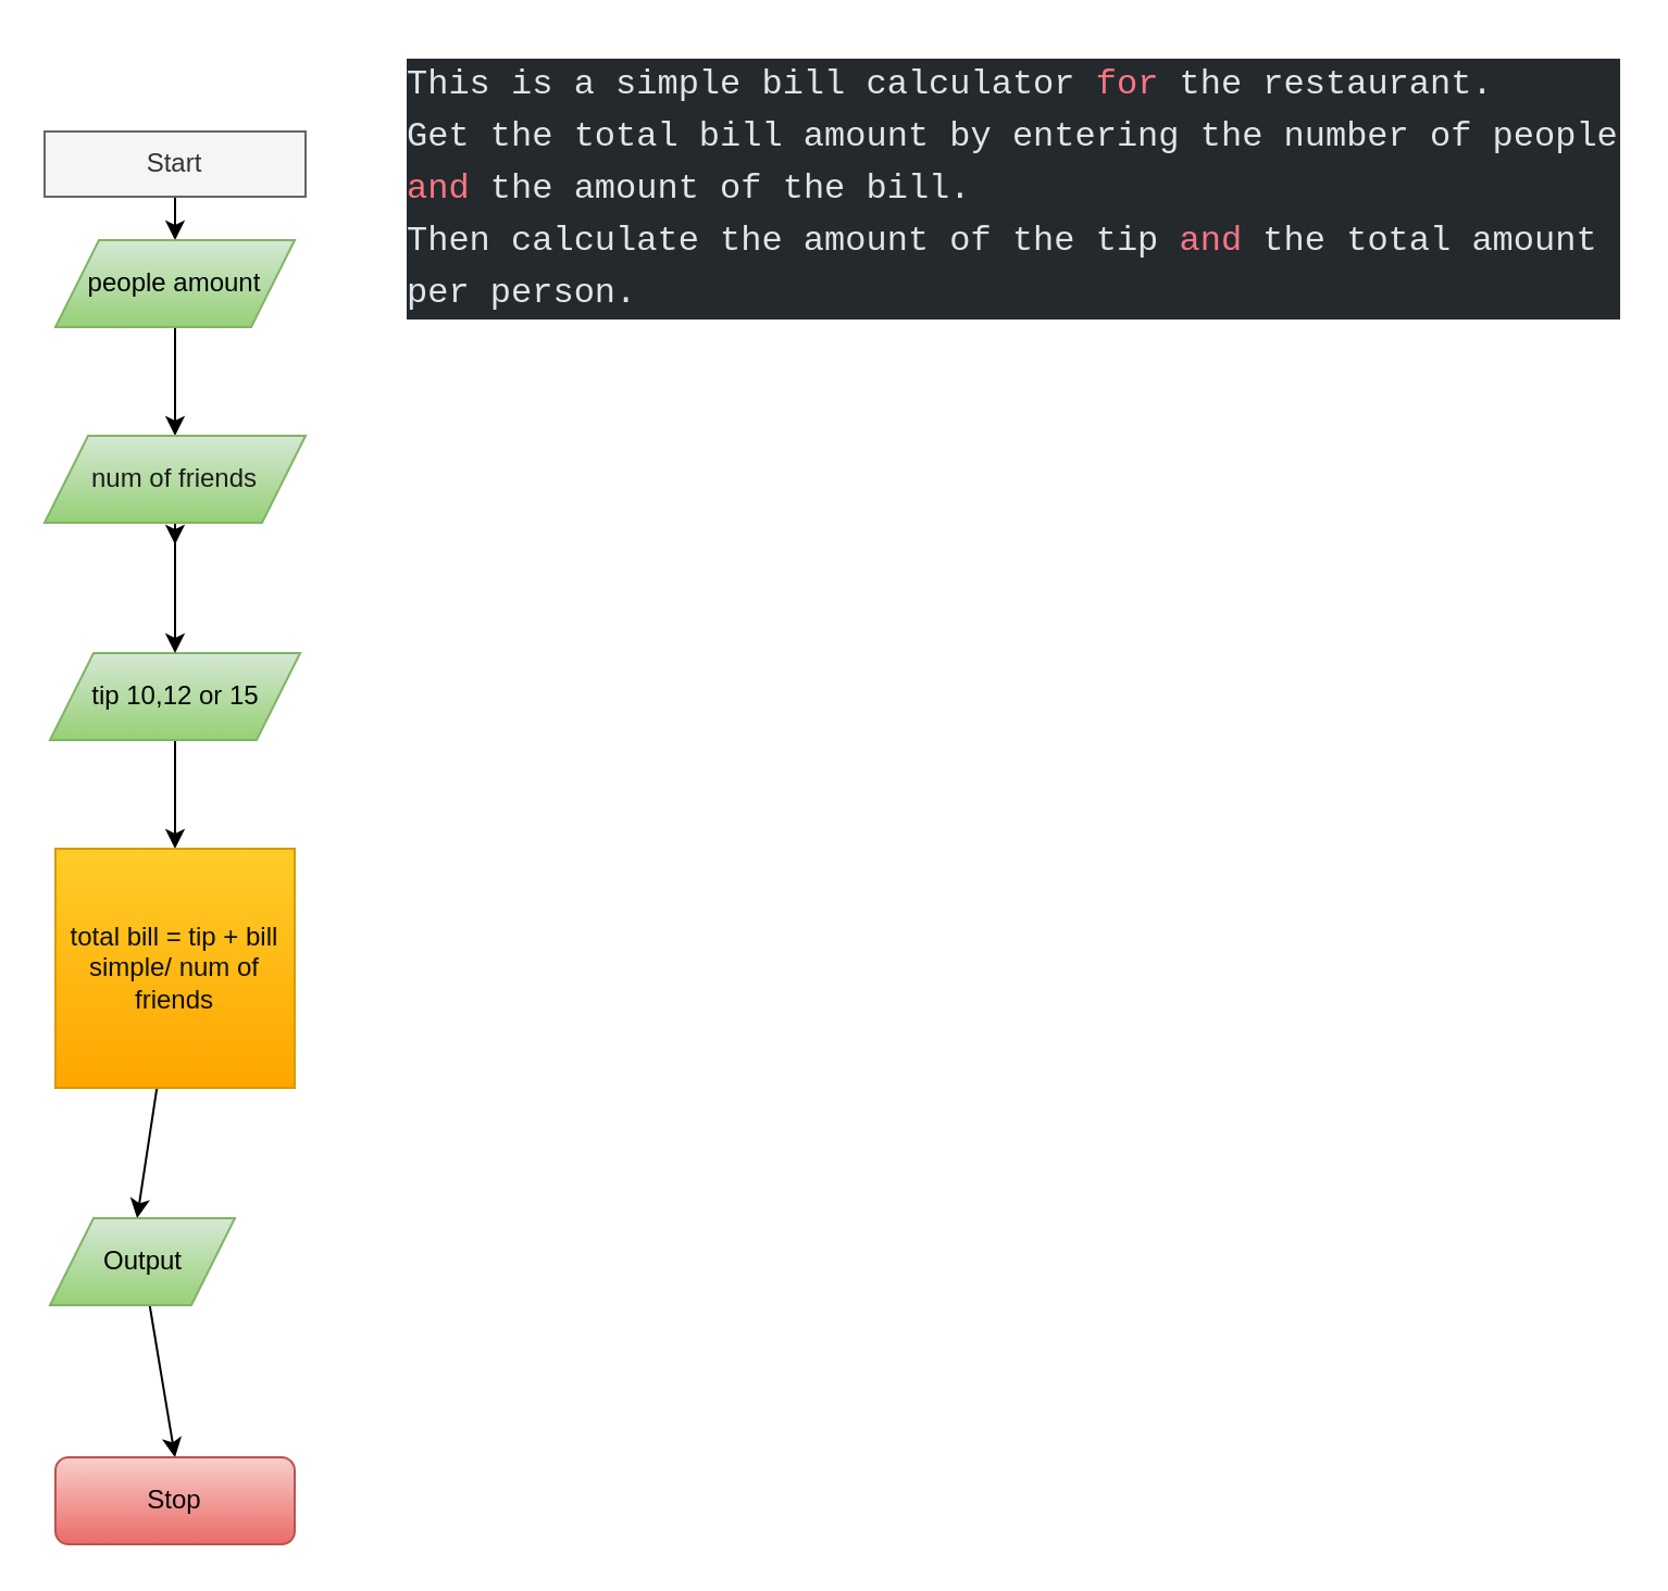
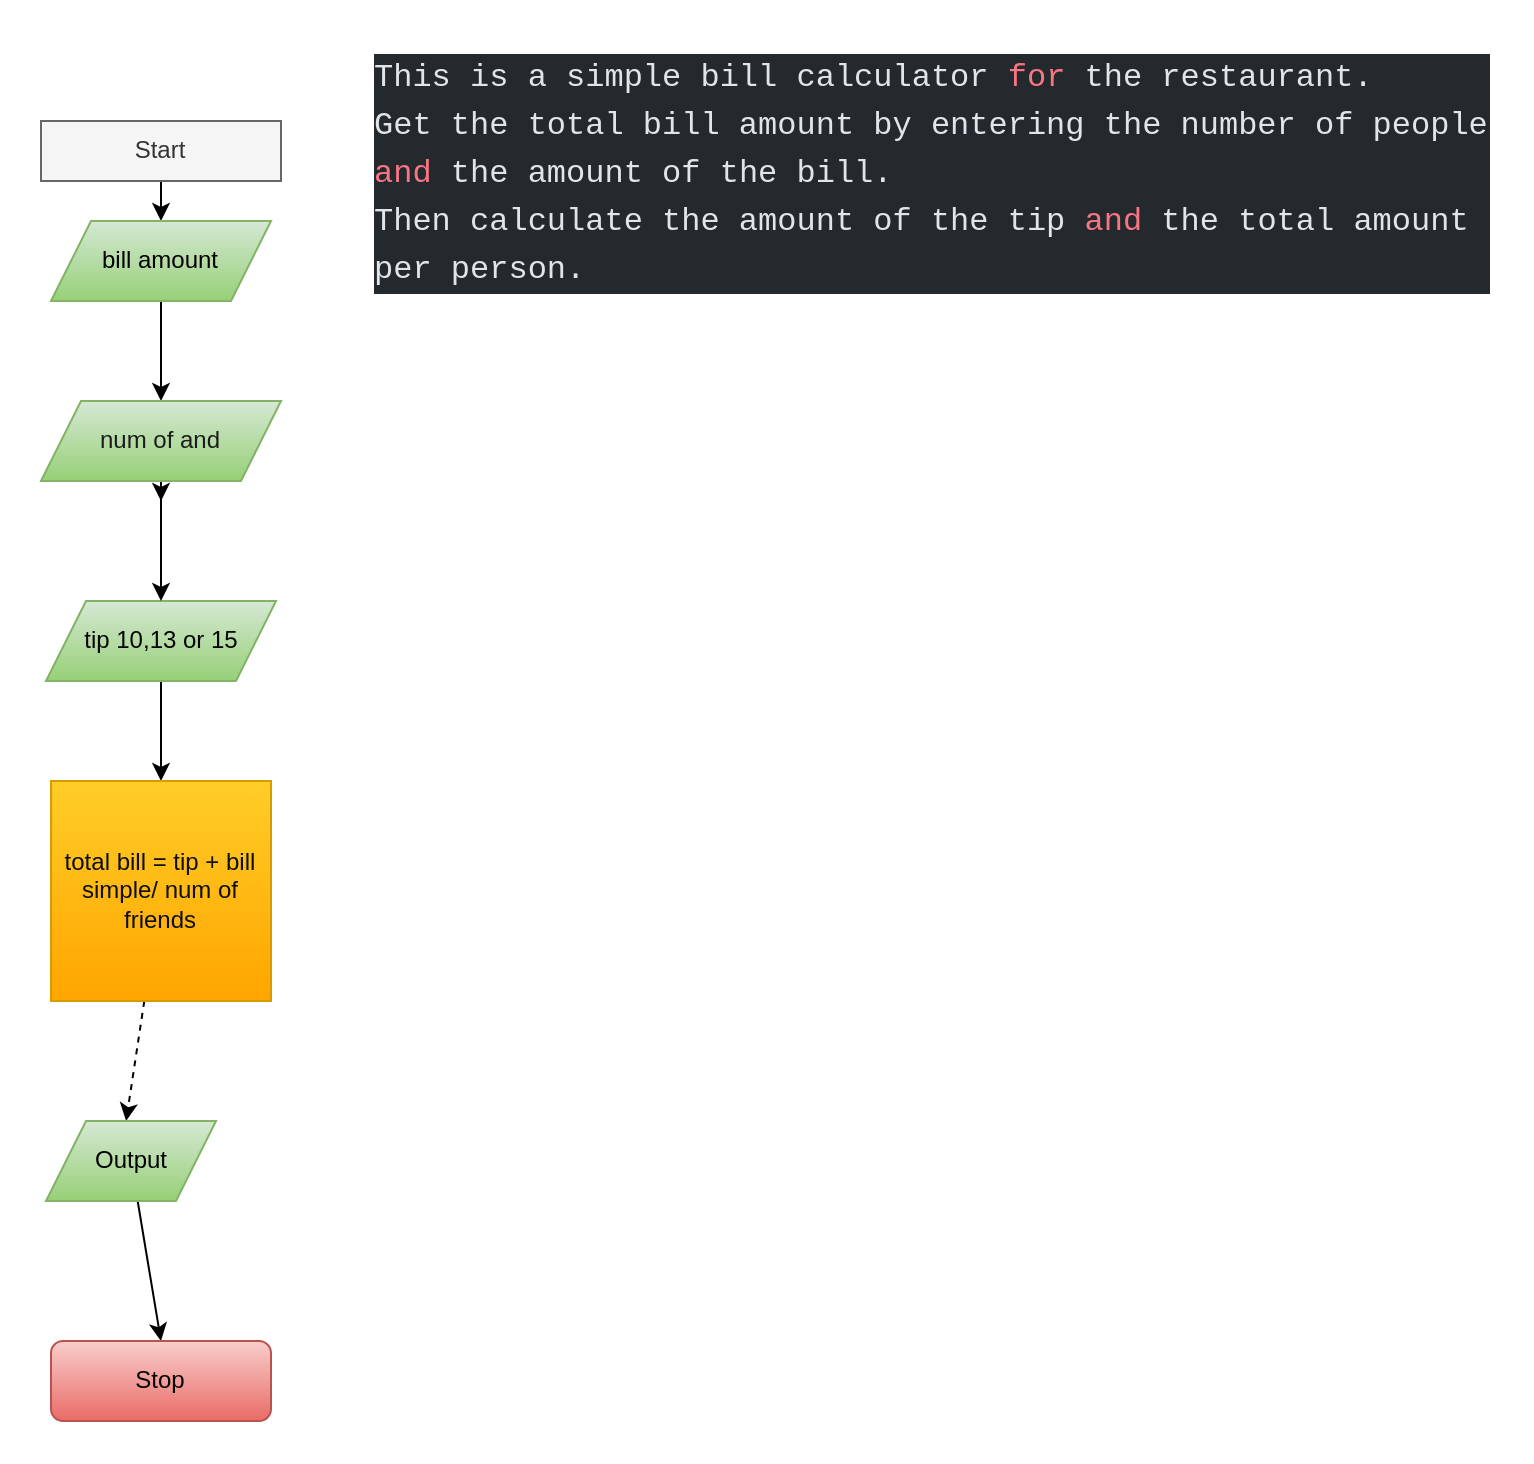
- <mxCell id="7" value="&lt;font color=&quot;#000000&quot;&gt;people amount&lt;/font&gt;" style="shape=parallelogram;perimeter=parallelogramPerimeter;whiteSpace=wrap;html=1;fixedSize=1;fillColor=#d5e8d4;gradientColor=#97d077;strokeColor=#82b366;" vertex="1" parent="1"><mxGeometry x="25" y="110" width="110" height="40" as="geometry" /></mxCell>
+ <mxCell id="7" value="&lt;font color=&quot;#000000&quot;&gt;bill amount&lt;/font&gt;" style="shape=parallelogram;perimeter=parallelogramPerimeter;whiteSpace=wrap;html=1;fixedSize=1;fillColor=#d5e8d4;gradientColor=#97d077;strokeColor=#82b366;" vertex="1" parent="1"><mxGeometry x="25" y="110" width="110" height="40" as="geometry" /></mxCell>
- <mxCell id="15" value="&lt;font color=&quot;#1c1c1c&quot;&gt;num of friends&lt;/font&gt;" style="shape=parallelogram;perimeter=parallelogramPerimeter;whiteSpace=wrap;html=1;fixedSize=1;fillColor=#d5e8d4;gradientColor=#97d077;strokeColor=#82b366;" vertex="1" parent="1"><mxGeometry x="20" y="200" width="120" height="40" as="geometry" /></mxCell>
+ <mxCell id="15" value="&lt;font color=&quot;#1c1c1c&quot;&gt;num of and&lt;/font&gt;" style="shape=parallelogram;perimeter=parallelogramPerimeter;whiteSpace=wrap;html=1;fixedSize=1;fillColor=#d5e8d4;gradientColor=#97d077;strokeColor=#82b366;" vertex="1" parent="1"><mxGeometry x="20" y="200" width="120" height="40" as="geometry" /></mxCell>
- <mxCell id="9" value="&lt;font color=&quot;#050505&quot;&gt;tip 10,12 or 15&lt;/font&gt;" style="shape=parallelogram;perimeter=parallelogramPerimeter;whiteSpace=wrap;html=1;fixedSize=1;fillColor=#d5e8d4;gradientColor=#97d077;strokeColor=#82b366;" vertex="1" parent="1"><mxGeometry x="22.5" y="300" width="115" height="40" as="geometry" /></mxCell>
+ <mxCell id="9" value="&lt;font color=&quot;#050505&quot;&gt;tip 10,13 or 15&lt;/font&gt;" style="shape=parallelogram;perimeter=parallelogramPerimeter;whiteSpace=wrap;html=1;fixedSize=1;fillColor=#d5e8d4;gradientColor=#97d077;strokeColor=#82b366;" vertex="1" parent="1"><mxGeometry x="22.5" y="300" width="115" height="40" as="geometry" /></mxCell>
- <mxCell id="11" style="edgeStyle=none;html=1;entryX=0.471;entryY=0;entryDx=0;entryDy=0;entryPerimeter=0;" edge="1" parent="1" source="12" target="14"><mxGeometry relative="1" as="geometry"><Array as="points" /></mxGeometry></mxCell>
+ <mxCell id="11" style="edgeStyle=none;html=1;entryX=0.471;entryY=0;entryDx=0;entryDy=0;entryPerimeter=0;dashed=1;" edge="1" parent="1" source="12" target="14"><mxGeometry relative="1" as="geometry"><Array as="points" /></mxGeometry></mxCell>
